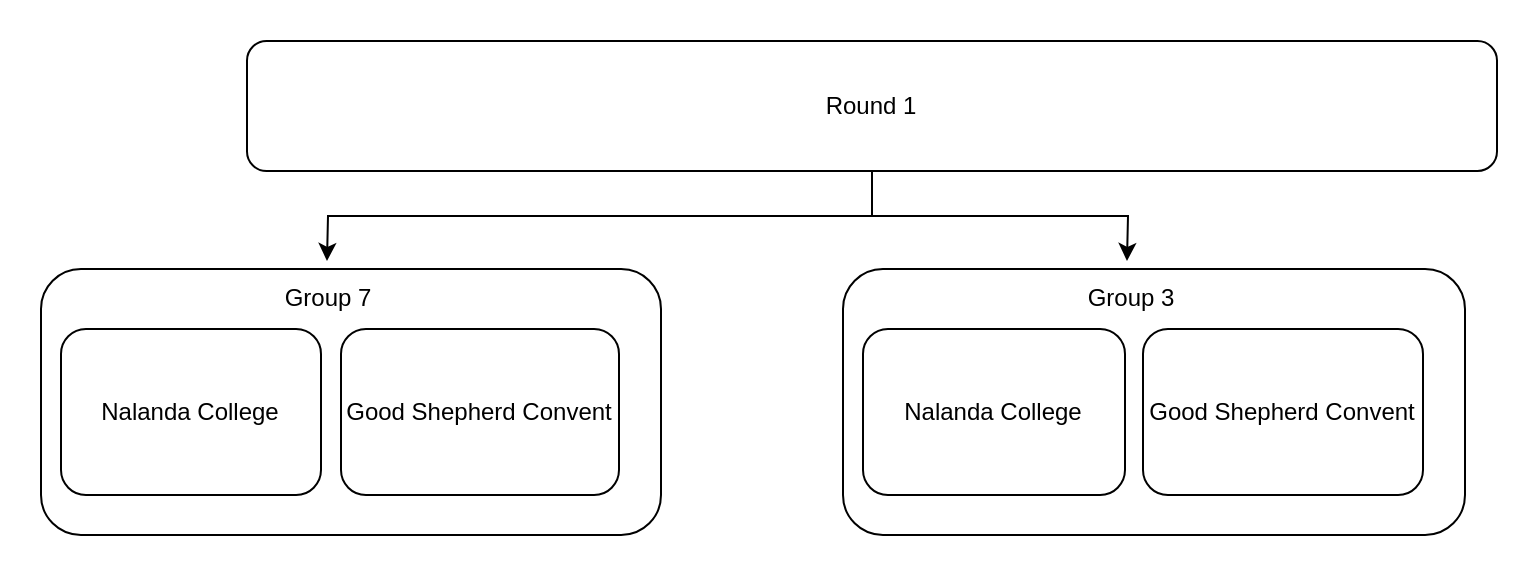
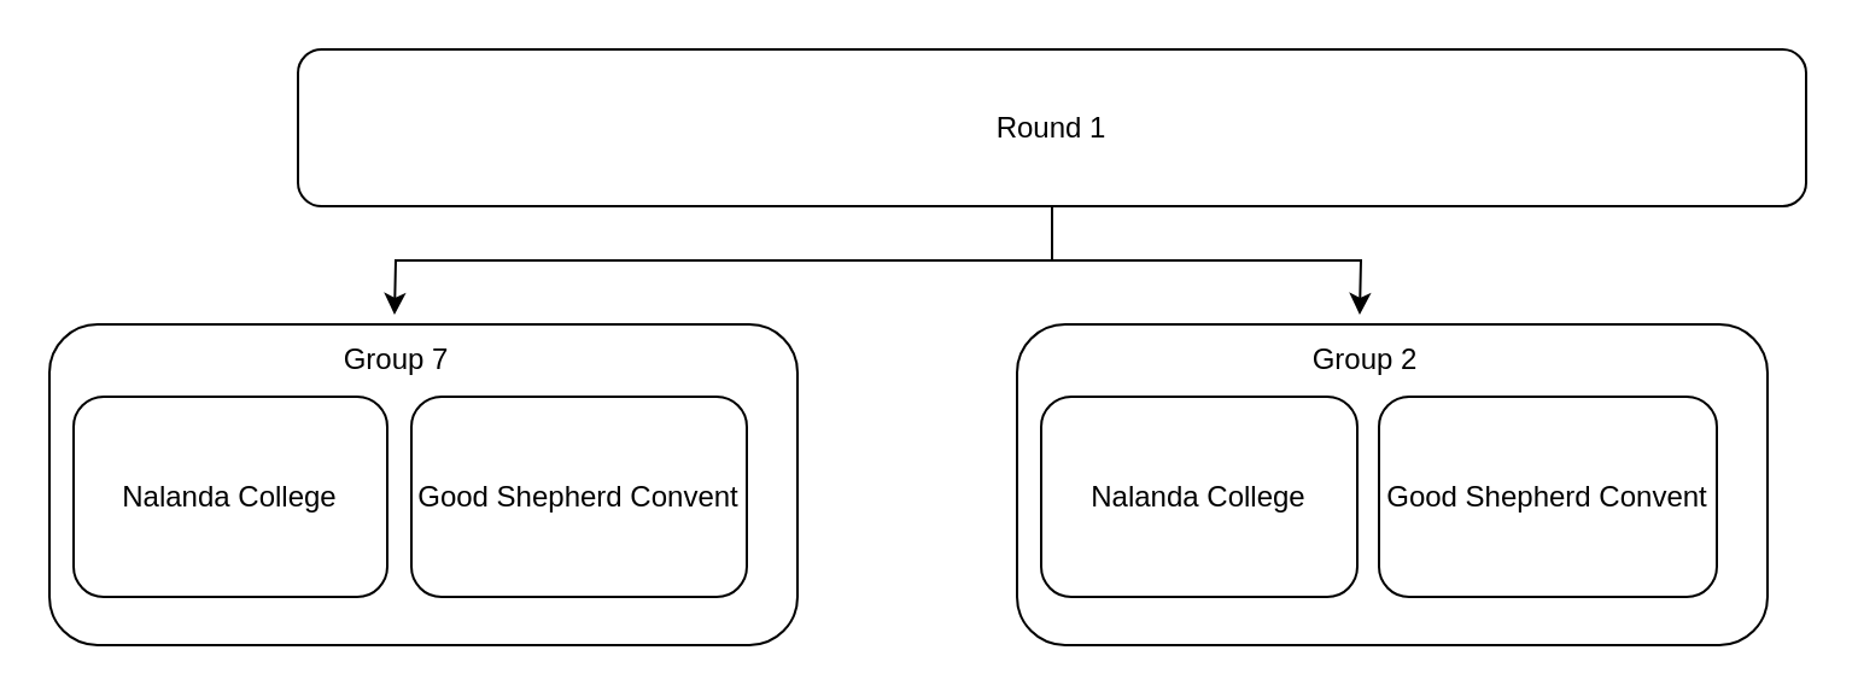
- <mxCell id="10" value="Group 3" style="text;html=1;strokeColor=none;fillColor=none;align=center;verticalAlign=middle;whiteSpace=wrap;rounded=0;" vertex="1" parent="1"><mxGeometry x="535" y="134" width="61" height="30" as="geometry" /></mxCell>
+ <mxCell id="10" value="Group 2" style="text;html=1;strokeColor=none;fillColor=none;align=center;verticalAlign=middle;whiteSpace=wrap;rounded=0;" vertex="1" parent="1"><mxGeometry x="535" y="134" width="61" height="30" as="geometry" /></mxCell>
